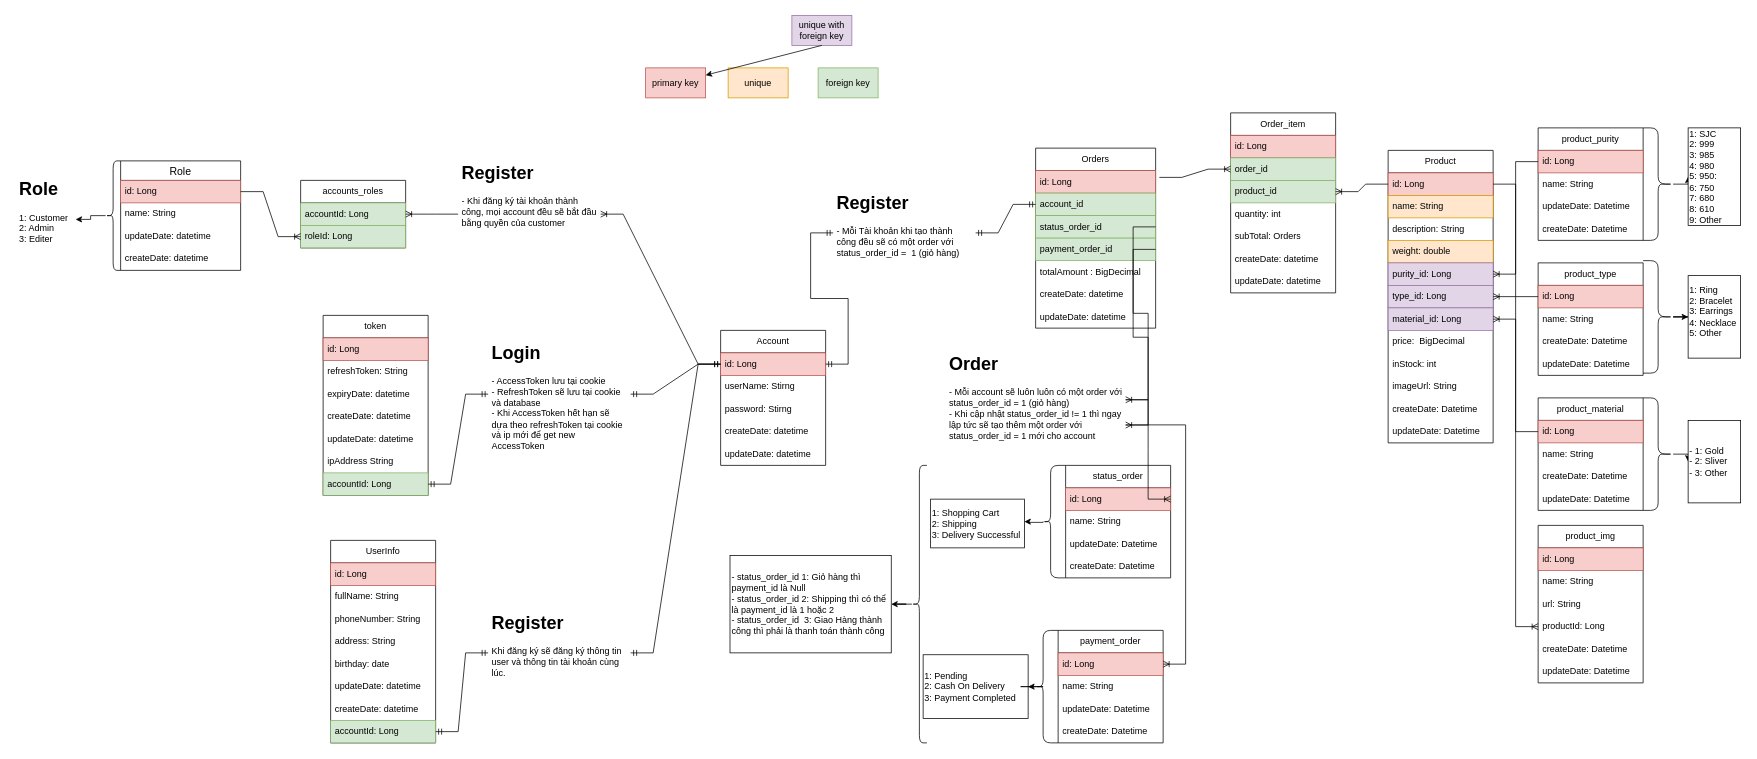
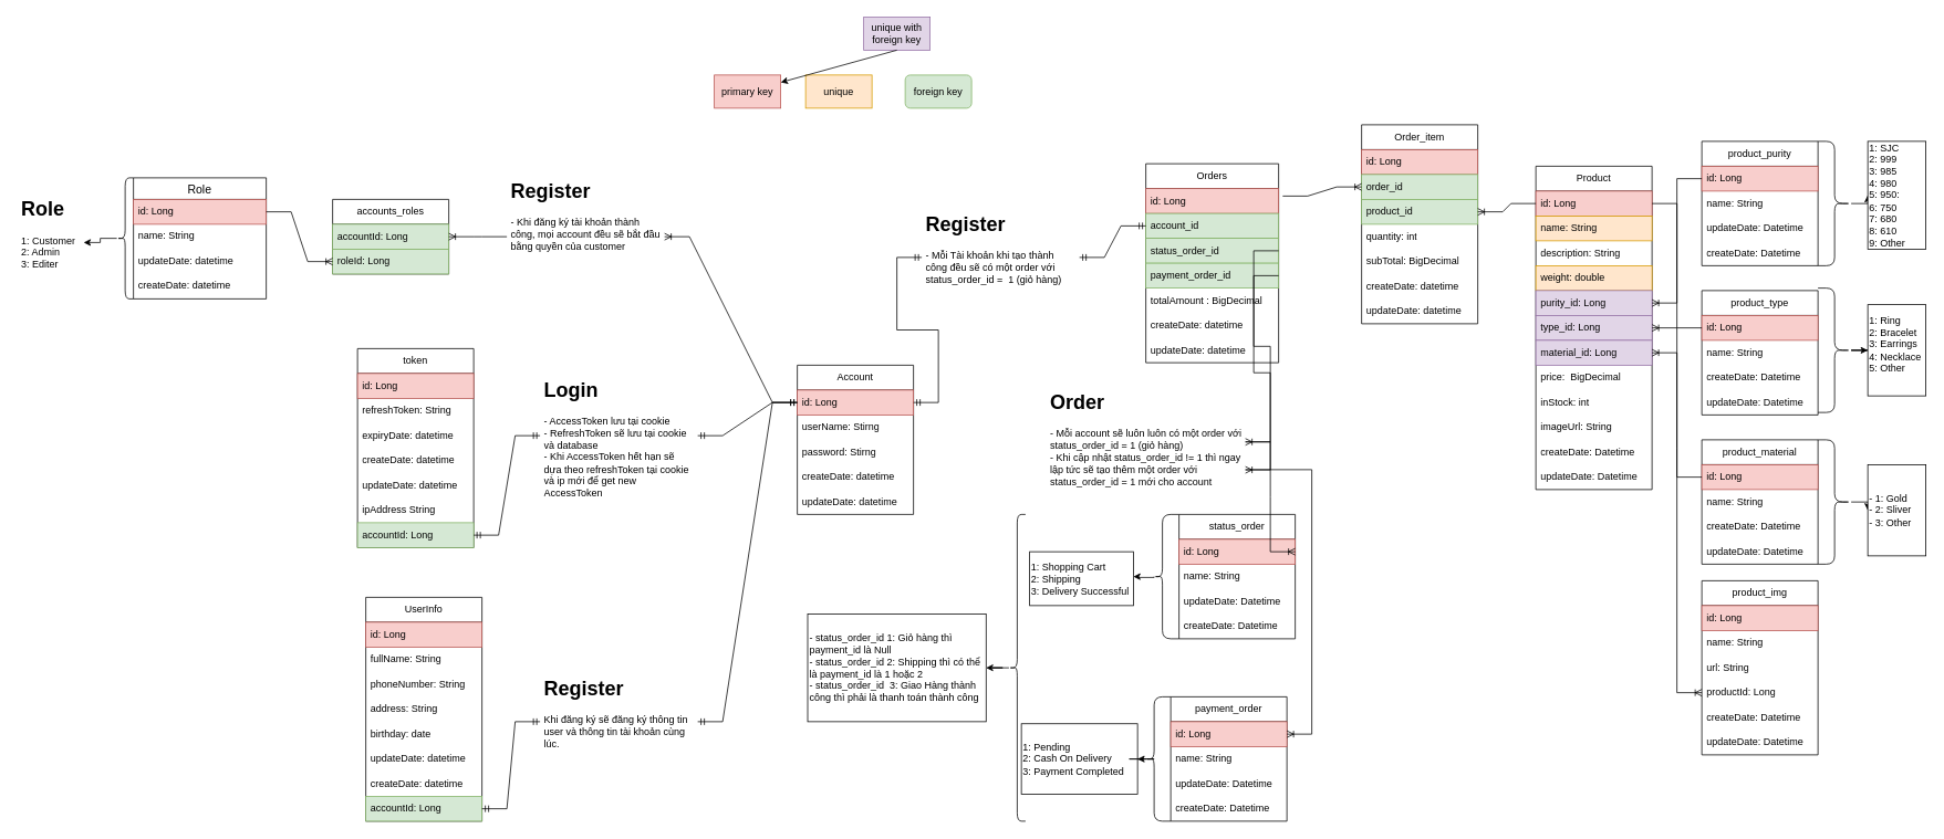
- <mxCell id="69" value="unique with foreign key" style="rounded=0;whiteSpace=wrap;html=1;fillColor=#e1d5e7;strokeColor=#9673a6;" parent="1" vertex="1"><mxGeometry x="1055" y="20" width="80" height="40" as="geometry" /></mxCell>
+ <mxCell id="69" value="unique with foreign key" style="rounded=0;whiteSpace=wrap;html=1;fillColor=#e1d5e7;strokeColor=#9673a6;" parent="1" vertex="1"><mxGeometry x="1040" y="20" width="80" height="40" as="geometry" /></mxCell>
- <mxCell id="58" value="foreign key" style="rounded=0;whiteSpace=wrap;html=1;fillColor=#d5e8d4;strokeColor=#82b366;" parent="1" vertex="1"><mxGeometry x="1090" y="90" width="80" height="40" as="geometry" /></mxCell>
+ <mxCell id="58" value="foreign key" style="whiteSpace=wrap;html=1;fillColor=#d5e8d4;strokeColor=#82b366;rounded=1;" parent="1" vertex="1"><mxGeometry x="1090" y="90" width="80" height="40" as="geometry" /></mxCell>
- <mxCell id="95" value="subTotal: Orders" style="text;strokeColor=none;fillColor=none;align=left;verticalAlign=middle;spacingLeft=4;spacingRight=4;overflow=hidden;points=[[0,0.5],[1,0.5]];portConstraint=eastwest;rotatable=0;whiteSpace=wrap;html=1;" parent="90" vertex="1"><mxGeometry y="150" width="140" height="30" as="geometry" /></mxCell>
+ <mxCell id="95" value="subTotal: BigDecimal" style="text;strokeColor=none;fillColor=none;align=left;verticalAlign=middle;spacingLeft=4;spacingRight=4;overflow=hidden;points=[[0,0.5],[1,0.5]];portConstraint=eastwest;rotatable=0;whiteSpace=wrap;html=1;" parent="90" vertex="1"><mxGeometry y="150" width="140" height="30" as="geometry" /></mxCell>
